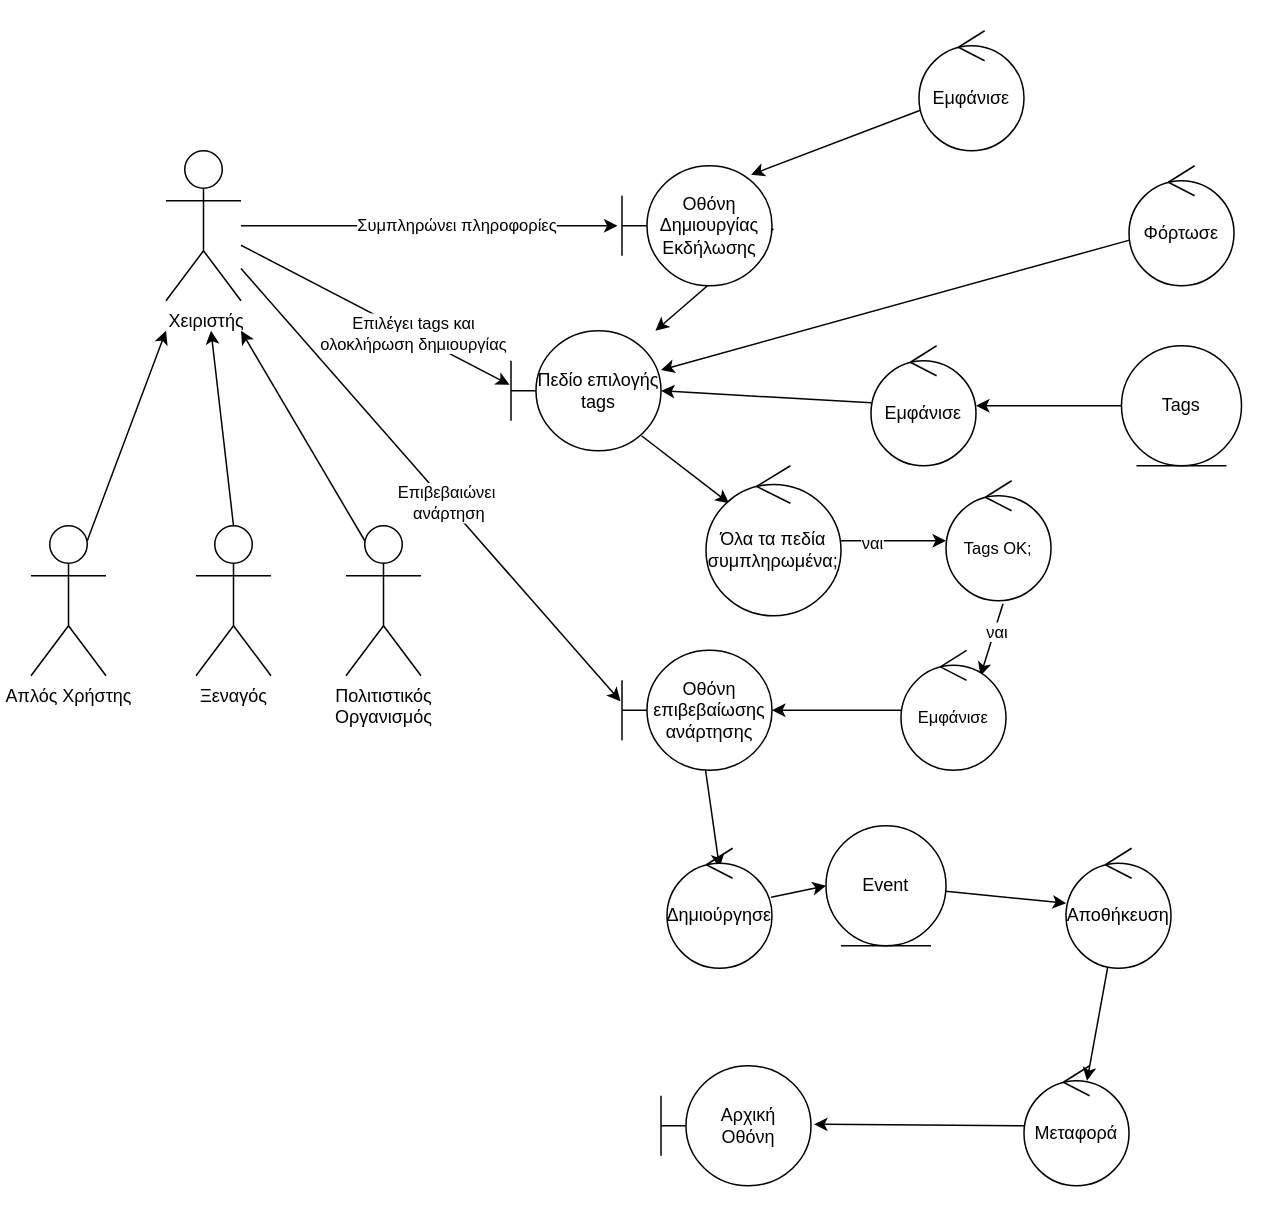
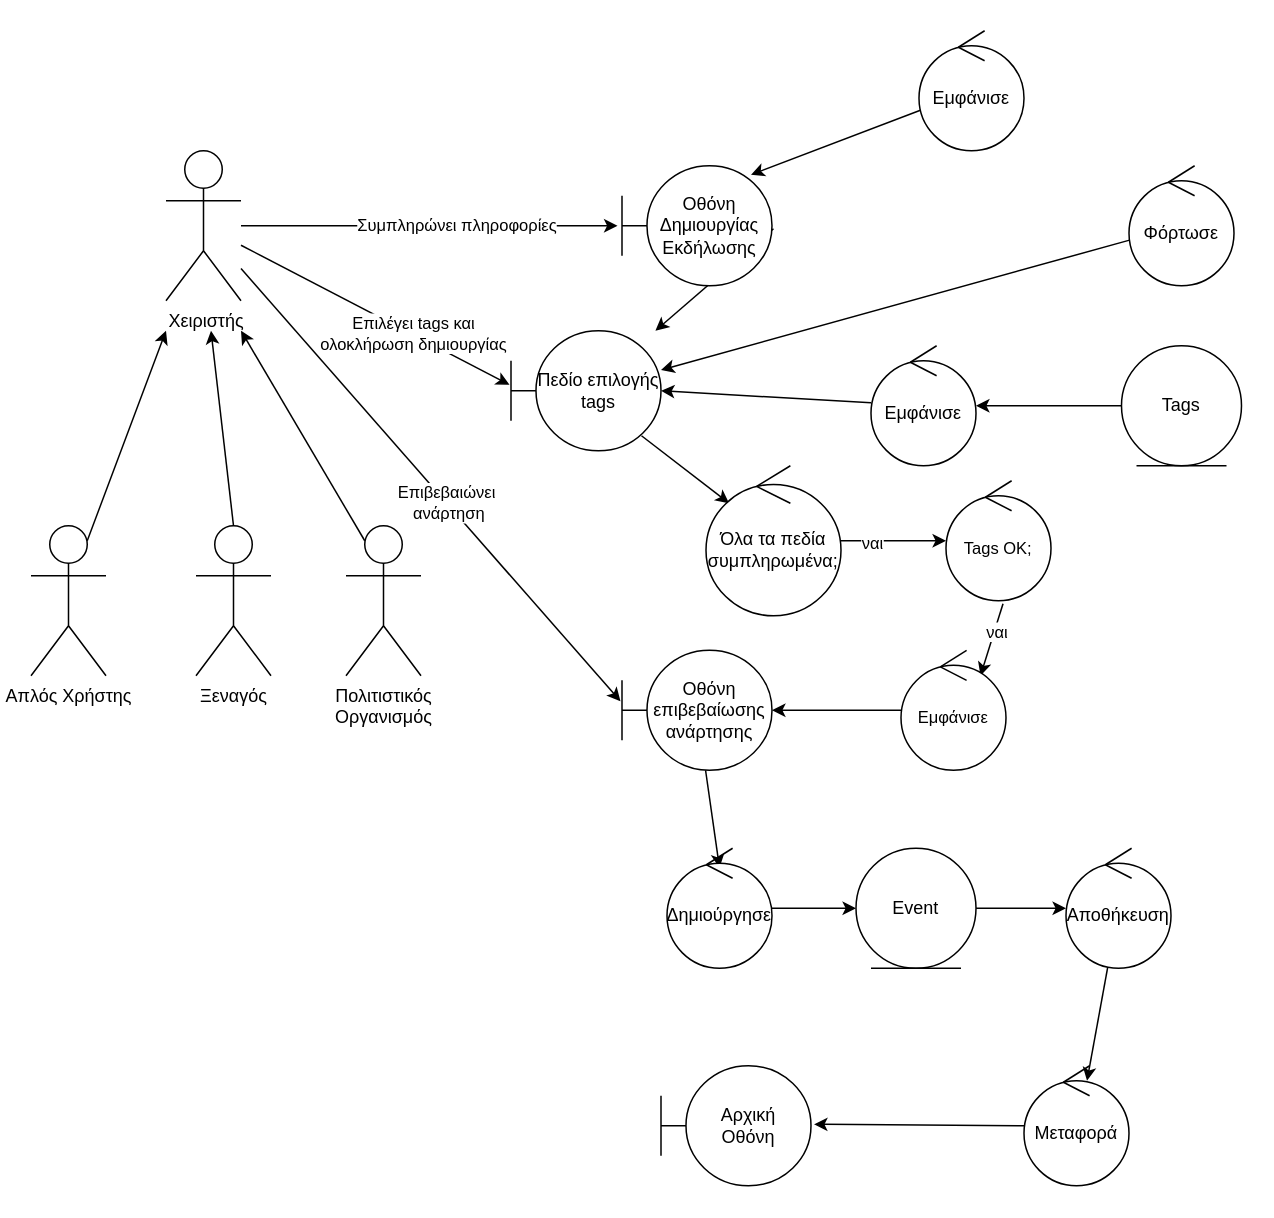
- <mxCell id="38" value="Event" style="ellipse;shape=umlEntity;whiteSpace=wrap;html=1;" vertex="1" parent="1"><mxGeometry x="550" y="550" width="80" height="80" as="geometry" /></mxCell>
+ <mxCell id="38" value="Event" style="ellipse;shape=umlEntity;whiteSpace=wrap;html=1;" vertex="1" parent="1"><mxGeometry x="570" y="565" width="80" height="80" as="geometry" /></mxCell>
